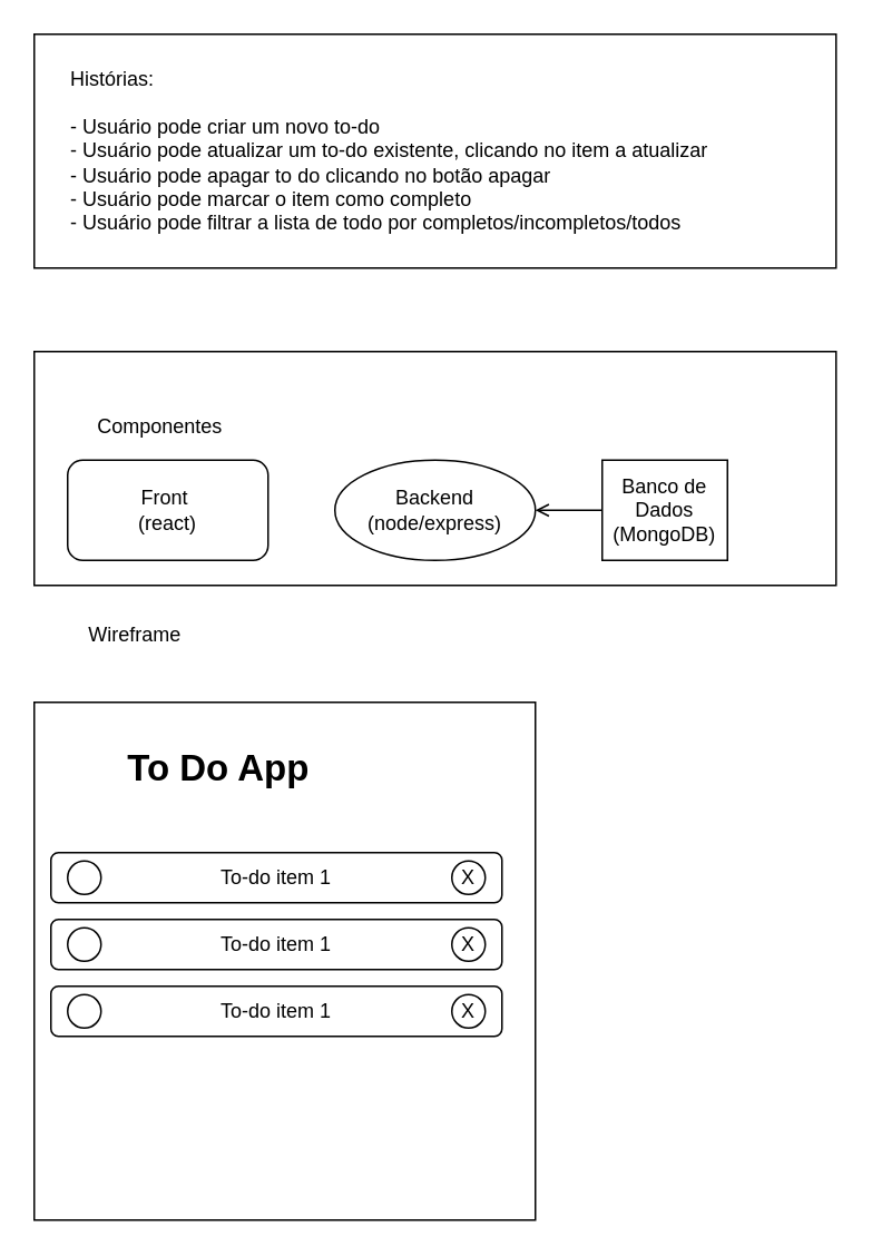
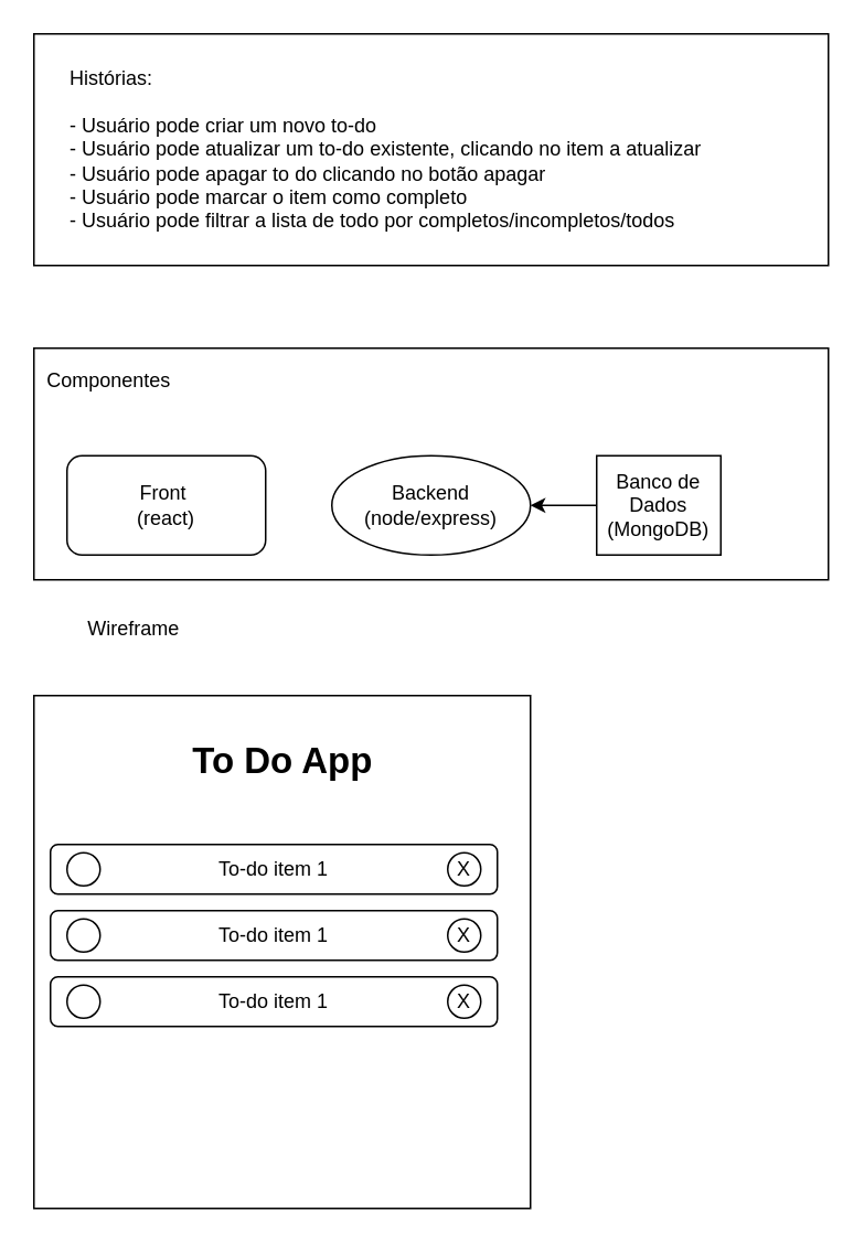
- <mxCell id="9" value="Componentes" style="text;html=1;align=center;verticalAlign=middle;resizable=0;points=[];autosize=1;strokeColor=none;" vertex="1" parent="1"><mxGeometry x="50" y="245" width="90" height="20" as="geometry" /></mxCell>
+ <mxCell id="9" value="Componentes" style="text;html=1;align=center;verticalAlign=middle;resizable=0;points=[];autosize=1;strokeColor=none;" vertex="1" parent="1"><mxGeometry x="20" y="220" width="90" height="20" as="geometry" /></mxCell>
- <mxCell id="6" value="" style="edgeStyle=orthogonalEdgeStyle;rounded=0;orthogonalLoop=1;jettySize=auto;html=1;endArrow=open;" edge="1" parent="1" source="7" target="5"><mxGeometry relative="1" as="geometry" /></mxCell>
+ <mxCell id="6" value="" style="edgeStyle=orthogonalEdgeStyle;rounded=0;orthogonalLoop=1;jettySize=auto;html=1;" edge="1" parent="1" source="7" target="5"><mxGeometry relative="1" as="geometry" /></mxCell>
- <mxCell id="11" value="To Do App" style="text;html=1;align=center;verticalAlign=middle;resizable=0;points=[];autosize=1;strokeColor=none;fontSize=22;fontStyle=1" vertex="1" parent="1"><mxGeometry x="70" y="445" width="120" height="30" as="geometry" /></mxCell>
+ <mxCell id="11" value="To Do App" style="text;html=1;align=center;verticalAlign=middle;resizable=0;points=[];autosize=1;strokeColor=none;fontSize=22;fontStyle=1" vertex="1" parent="1"><mxGeometry x="110" y="445" width="120" height="30" as="geometry" /></mxCell>
